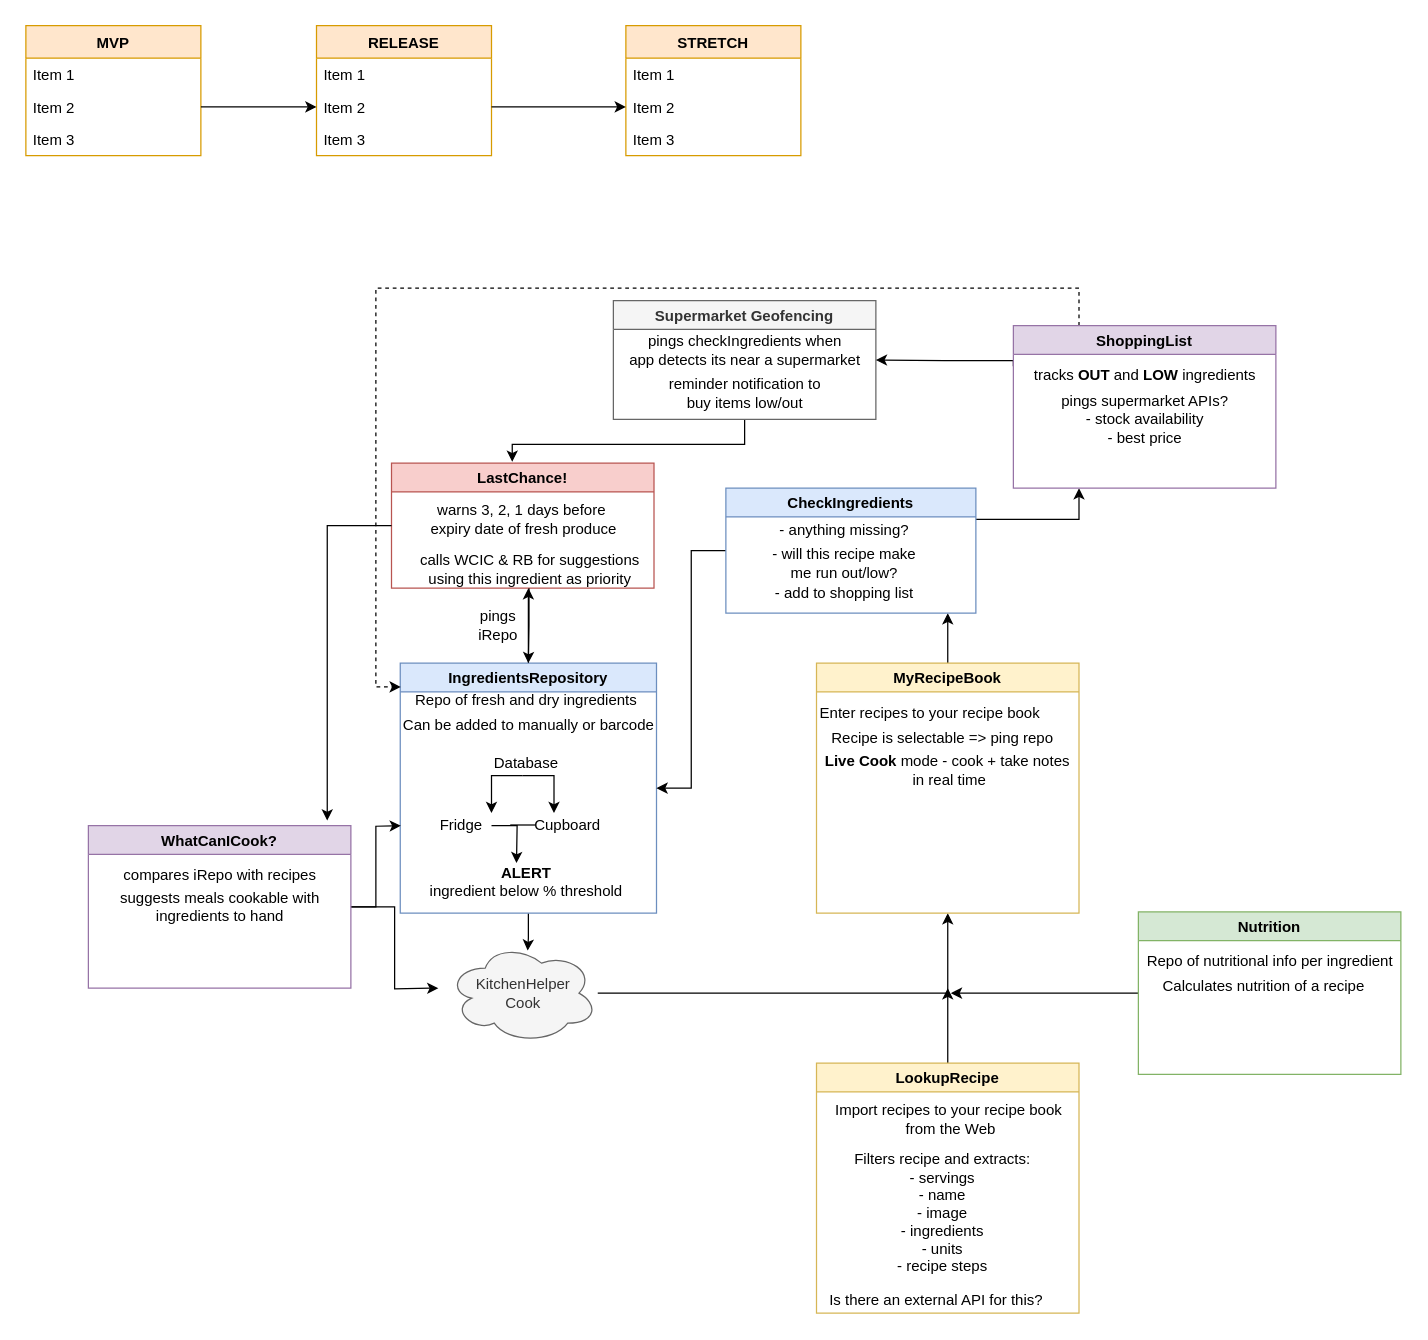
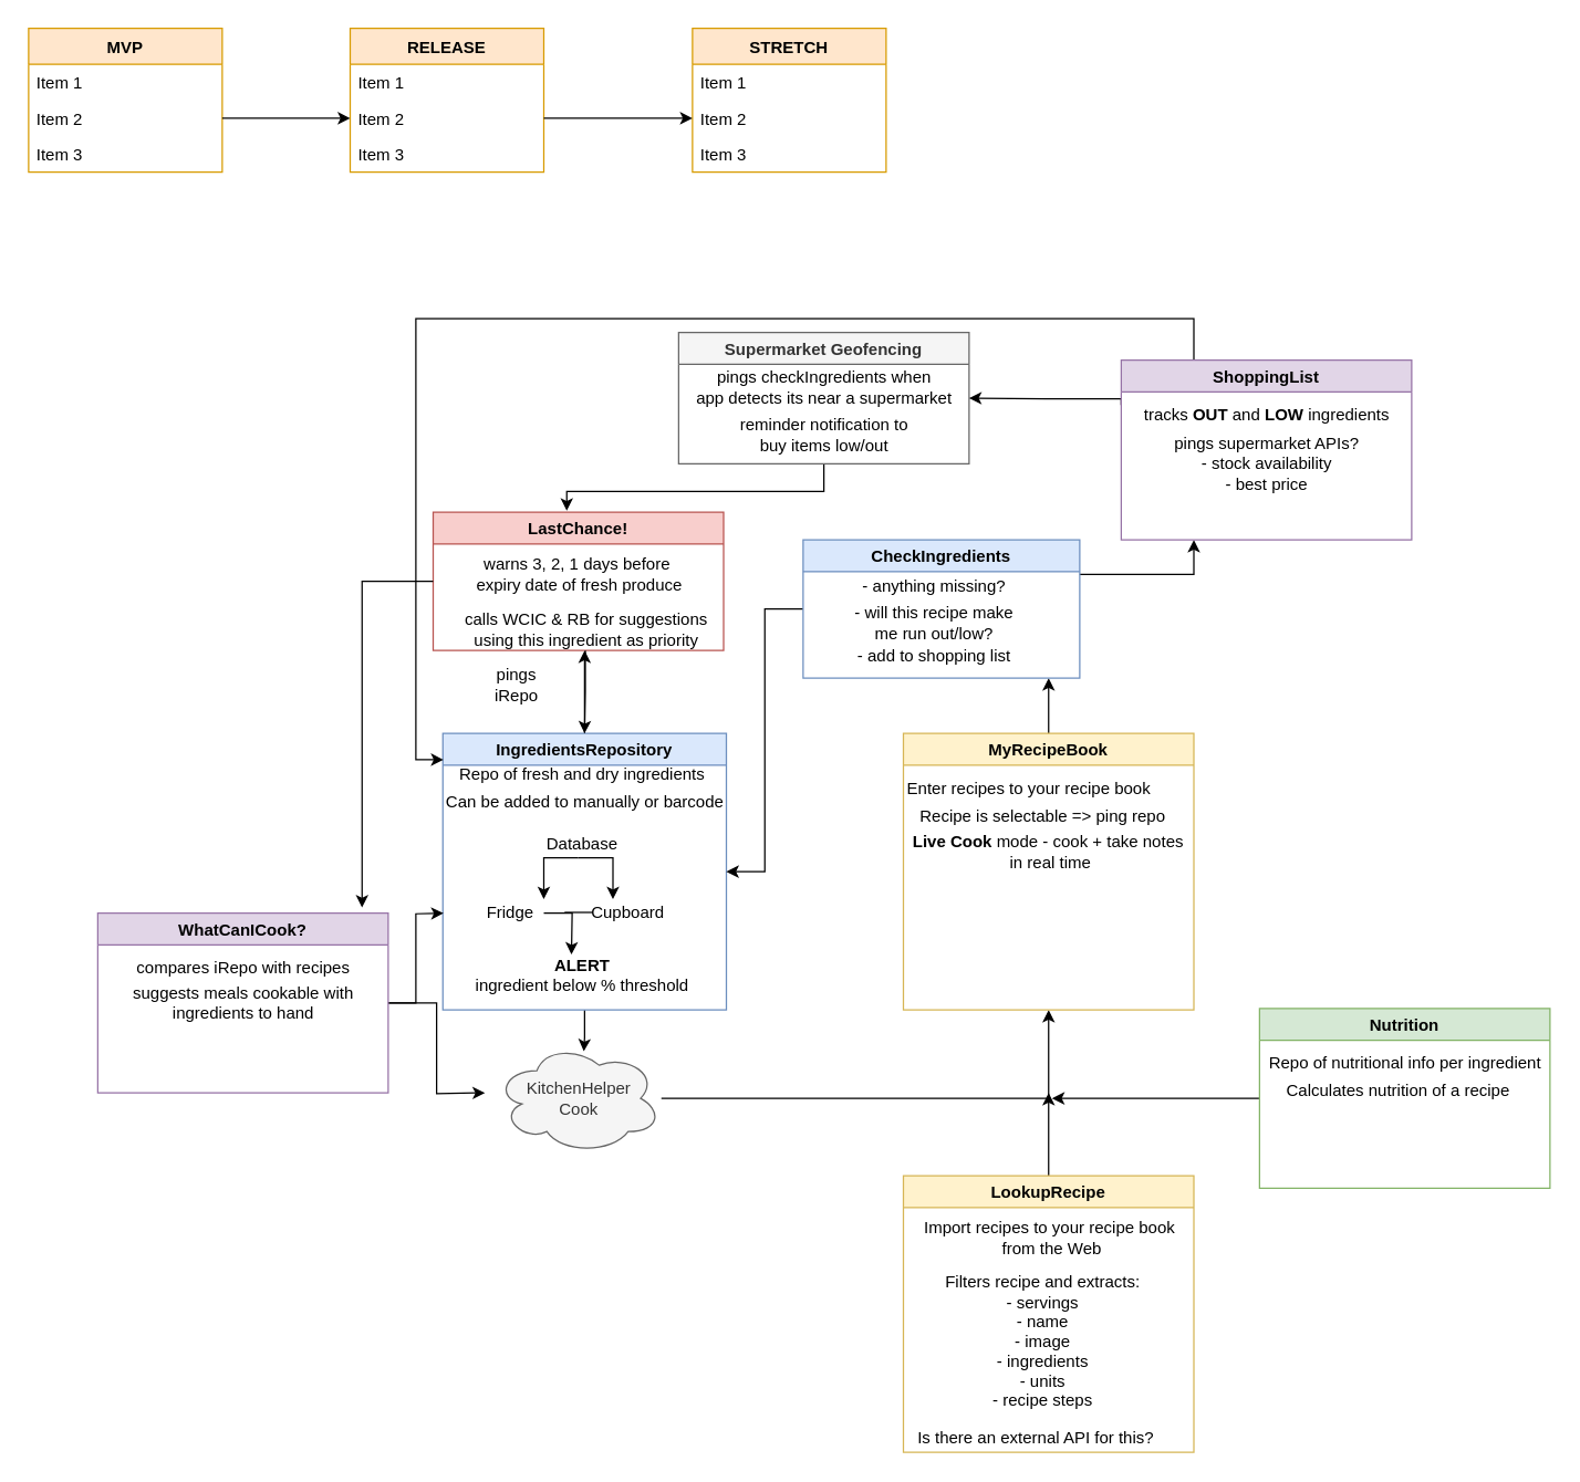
- <mxCell id="54" style="edgeStyle=orthogonalEdgeStyle;rounded=0;orthogonalLoop=1;jettySize=auto;html=1;exitX=0.25;exitY=0;exitDx=0;exitDy=0;entryX=0.002;entryY=0.095;entryDx=0;entryDy=0;entryPerimeter=0;dashed=1;" edge="1" parent="1" source="55" target="6"><mxGeometry relative="1" as="geometry"><mxPoint x="420" y="200" as="targetPoint" /><Array as="points"><mxPoint x="863" y="230" /><mxPoint x="300" y="230" /><mxPoint x="300" y="549" /></Array></mxGeometry></mxCell>
+ <mxCell id="54" style="edgeStyle=orthogonalEdgeStyle;rounded=0;orthogonalLoop=1;jettySize=auto;html=1;exitX=0.25;exitY=0;exitDx=0;exitDy=0;entryX=0.002;entryY=0.095;entryDx=0;entryDy=0;entryPerimeter=0;" edge="1" parent="1" source="55" target="6"><mxGeometry relative="1" as="geometry"><mxPoint x="420" y="200" as="targetPoint" /><Array as="points"><mxPoint x="863" y="230" /><mxPoint x="300" y="230" /><mxPoint x="300" y="549" /></Array></mxGeometry></mxCell>
- <mxCell id="48" value="pings iRepo" style="text;html=1;strokeColor=none;fillColor=none;align=center;verticalAlign=middle;whiteSpace=wrap;rounded=0;" vertex="1" parent="1"><mxGeometry x="377.5" y="490" width="40" height="20" as="geometry" /></mxCell>
+ <mxCell id="48" value="pings iRepo" style="text;html=1;strokeColor=none;fillColor=none;align=center;verticalAlign=middle;whiteSpace=wrap;rounded=0;" vertex="1" parent="1"><mxGeometry x="352.5" y="485" width="40" height="20" as="geometry" /></mxCell>
